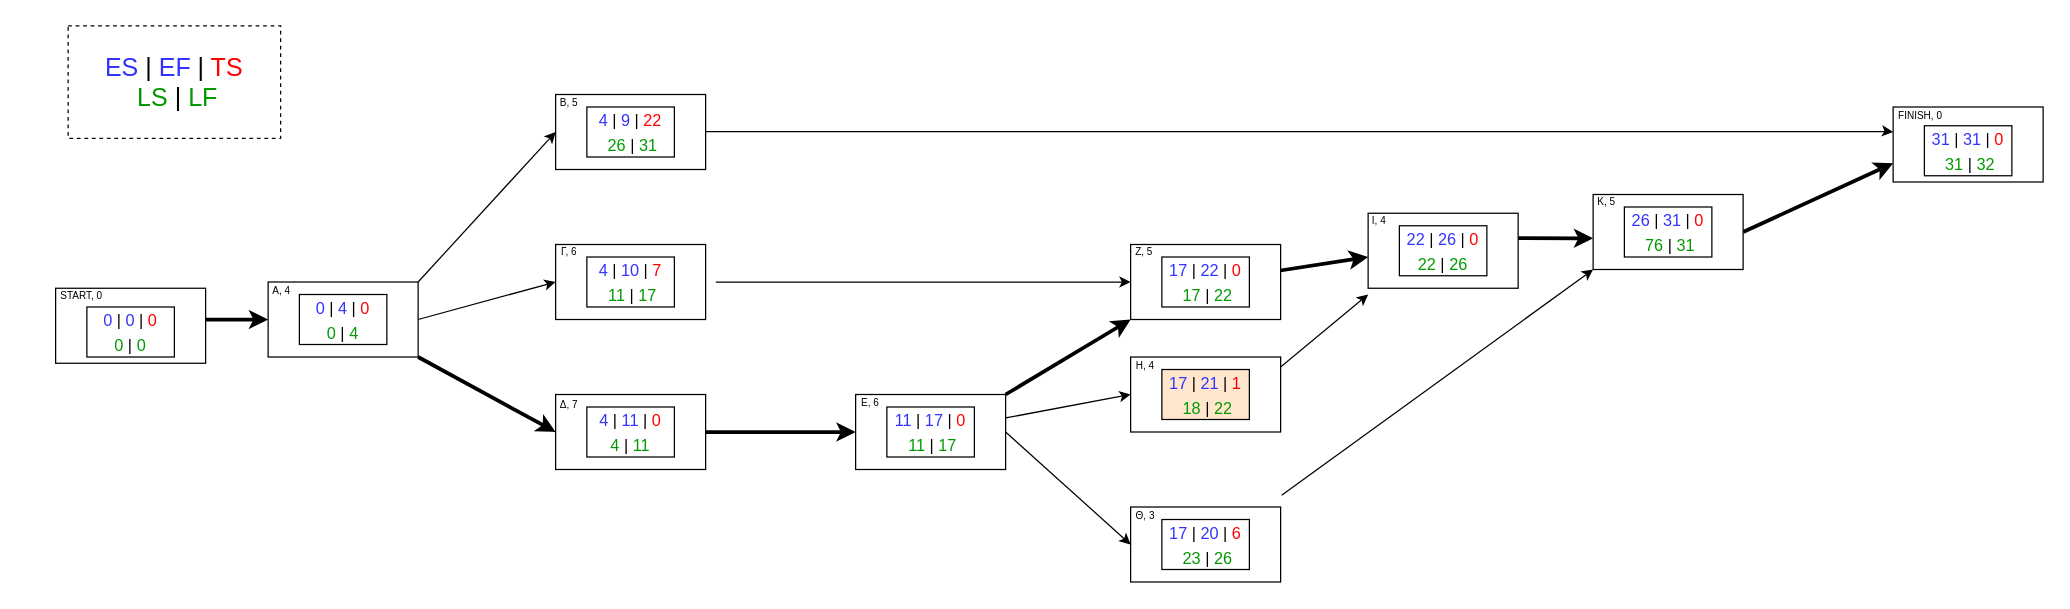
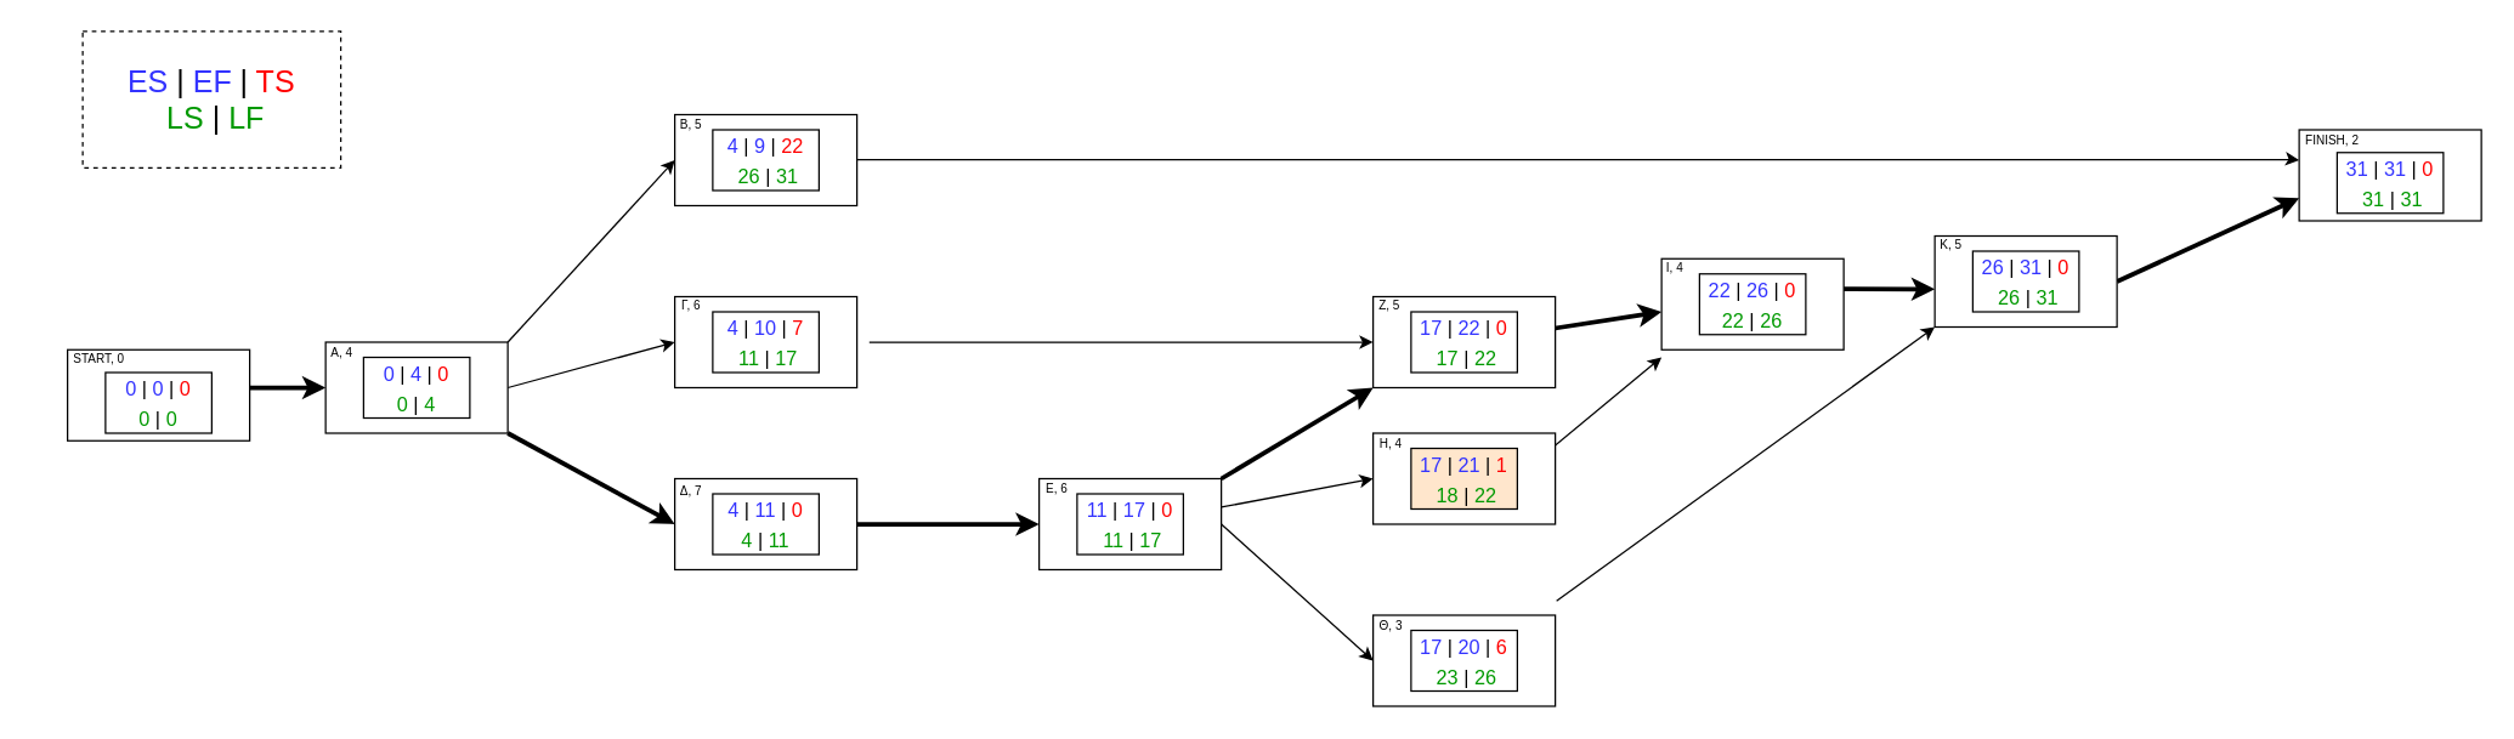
- <mxCell id="53" value="&lt;span style=&quot;font-size: 8px;&quot;&gt;FINISH, 0&lt;/span&gt;" style="text;html=1;strokeColor=none;fillColor=none;align=center;verticalAlign=middle;whiteSpace=wrap;rounded=0;" vertex="1" parent="1"><mxGeometry x="1491" y="71" width="90" height="40" as="geometry" /></mxCell>
+ <mxCell id="53" value="&lt;span style=&quot;font-size: 8px;&quot;&gt;FINISH, 2&lt;/span&gt;" style="text;html=1;strokeColor=none;fillColor=none;align=center;verticalAlign=middle;whiteSpace=wrap;rounded=0;" vertex="1" parent="1"><mxGeometry x="1491" y="71" width="90" height="40" as="geometry" /></mxCell>
- <mxCell id="39" value="&lt;font style=&quot;font-size: 13px;&quot;&gt;&lt;br&gt;31&amp;nbsp;&lt;font style=&quot;font-size: 13px;&quot; color=&quot;#000000&quot;&gt;|&lt;/font&gt;&amp;nbsp;31&amp;nbsp;&lt;font style=&quot;font-size: 13px;&quot; color=&quot;#000000&quot;&gt;|&lt;/font&gt;&amp;nbsp;&lt;font color=&quot;#ff0000&quot;&gt;0&lt;/font&gt;&lt;br&gt;&lt;font color=&quot;#009900&quot;&gt;&amp;nbsp;31&lt;/font&gt;&amp;nbsp;&lt;font style=&quot;font-size: 13px;&quot; color=&quot;#000000&quot;&gt;|&lt;/font&gt;&amp;nbsp;&lt;font color=&quot;#009900&quot;&gt;32&lt;/font&gt;&lt;br&gt;&amp;nbsp;&lt;/font&gt;" style="rounded=0;whiteSpace=wrap;html=1;fontSize=16;fontColor=#3333FF;align=center;" parent="1" vertex="1"><mxGeometry x="1539" y="100" width="70" height="40" as="geometry" /></mxCell>
+ <mxCell id="39" value="&lt;font style=&quot;font-size: 13px;&quot;&gt;&lt;br&gt;31&amp;nbsp;&lt;font style=&quot;font-size: 13px;&quot; color=&quot;#000000&quot;&gt;|&lt;/font&gt;&amp;nbsp;31&amp;nbsp;&lt;font style=&quot;font-size: 13px;&quot; color=&quot;#000000&quot;&gt;|&lt;/font&gt;&amp;nbsp;&lt;font color=&quot;#ff0000&quot;&gt;0&lt;/font&gt;&lt;br&gt;&lt;font color=&quot;#009900&quot;&gt;&amp;nbsp;31&lt;/font&gt;&amp;nbsp;&lt;font style=&quot;font-size: 13px;&quot; color=&quot;#000000&quot;&gt;|&lt;/font&gt;&amp;nbsp;&lt;font color=&quot;#009900&quot;&gt;31&lt;/font&gt;&lt;br&gt;&amp;nbsp;&lt;/font&gt;" style="rounded=0;whiteSpace=wrap;html=1;fontSize=16;fontColor=#3333FF;align=center;" parent="1" vertex="1"><mxGeometry x="1539" y="100" width="70" height="40" as="geometry" /></mxCell>
- <mxCell id="40" value="&lt;font style=&quot;font-size: 13px;&quot;&gt;&lt;br&gt;26&amp;nbsp;&lt;font style=&quot;font-size: 13px;&quot; color=&quot;#000000&quot;&gt;|&lt;/font&gt;&amp;nbsp;31&amp;nbsp;&lt;font style=&quot;font-size: 13px;&quot; color=&quot;#000000&quot;&gt;|&lt;/font&gt;&amp;nbsp;&lt;font color=&quot;#ff0000&quot;&gt;0&lt;/font&gt;&lt;br&gt;&lt;font color=&quot;#009900&quot;&gt;&amp;nbsp;76&lt;/font&gt;&amp;nbsp;&lt;font style=&quot;font-size: 13px;&quot; color=&quot;#000000&quot;&gt;|&lt;/font&gt;&amp;nbsp;&lt;font color=&quot;#009900&quot;&gt;31&lt;/font&gt;&lt;br&gt;&amp;nbsp;&lt;/font&gt;" style="rounded=0;whiteSpace=wrap;html=1;fontSize=16;fontColor=#3333FF;align=center;" parent="1" vertex="1"><mxGeometry x="1299" y="165" width="70" height="40" as="geometry" /></mxCell>
+ <mxCell id="40" value="&lt;font style=&quot;font-size: 13px;&quot;&gt;&lt;br&gt;26&amp;nbsp;&lt;font style=&quot;font-size: 13px;&quot; color=&quot;#000000&quot;&gt;|&lt;/font&gt;&amp;nbsp;31&amp;nbsp;&lt;font style=&quot;font-size: 13px;&quot; color=&quot;#000000&quot;&gt;|&lt;/font&gt;&amp;nbsp;&lt;font color=&quot;#ff0000&quot;&gt;0&lt;/font&gt;&lt;br&gt;&lt;font color=&quot;#009900&quot;&gt;&amp;nbsp;26&lt;/font&gt;&amp;nbsp;&lt;font style=&quot;font-size: 13px;&quot; color=&quot;#000000&quot;&gt;|&lt;/font&gt;&amp;nbsp;&lt;font color=&quot;#009900&quot;&gt;31&lt;/font&gt;&lt;br&gt;&amp;nbsp;&lt;/font&gt;" style="rounded=0;whiteSpace=wrap;html=1;fontSize=16;fontColor=#3333FF;align=center;" parent="1" vertex="1"><mxGeometry x="1299" y="165" width="70" height="40" as="geometry" /></mxCell>
